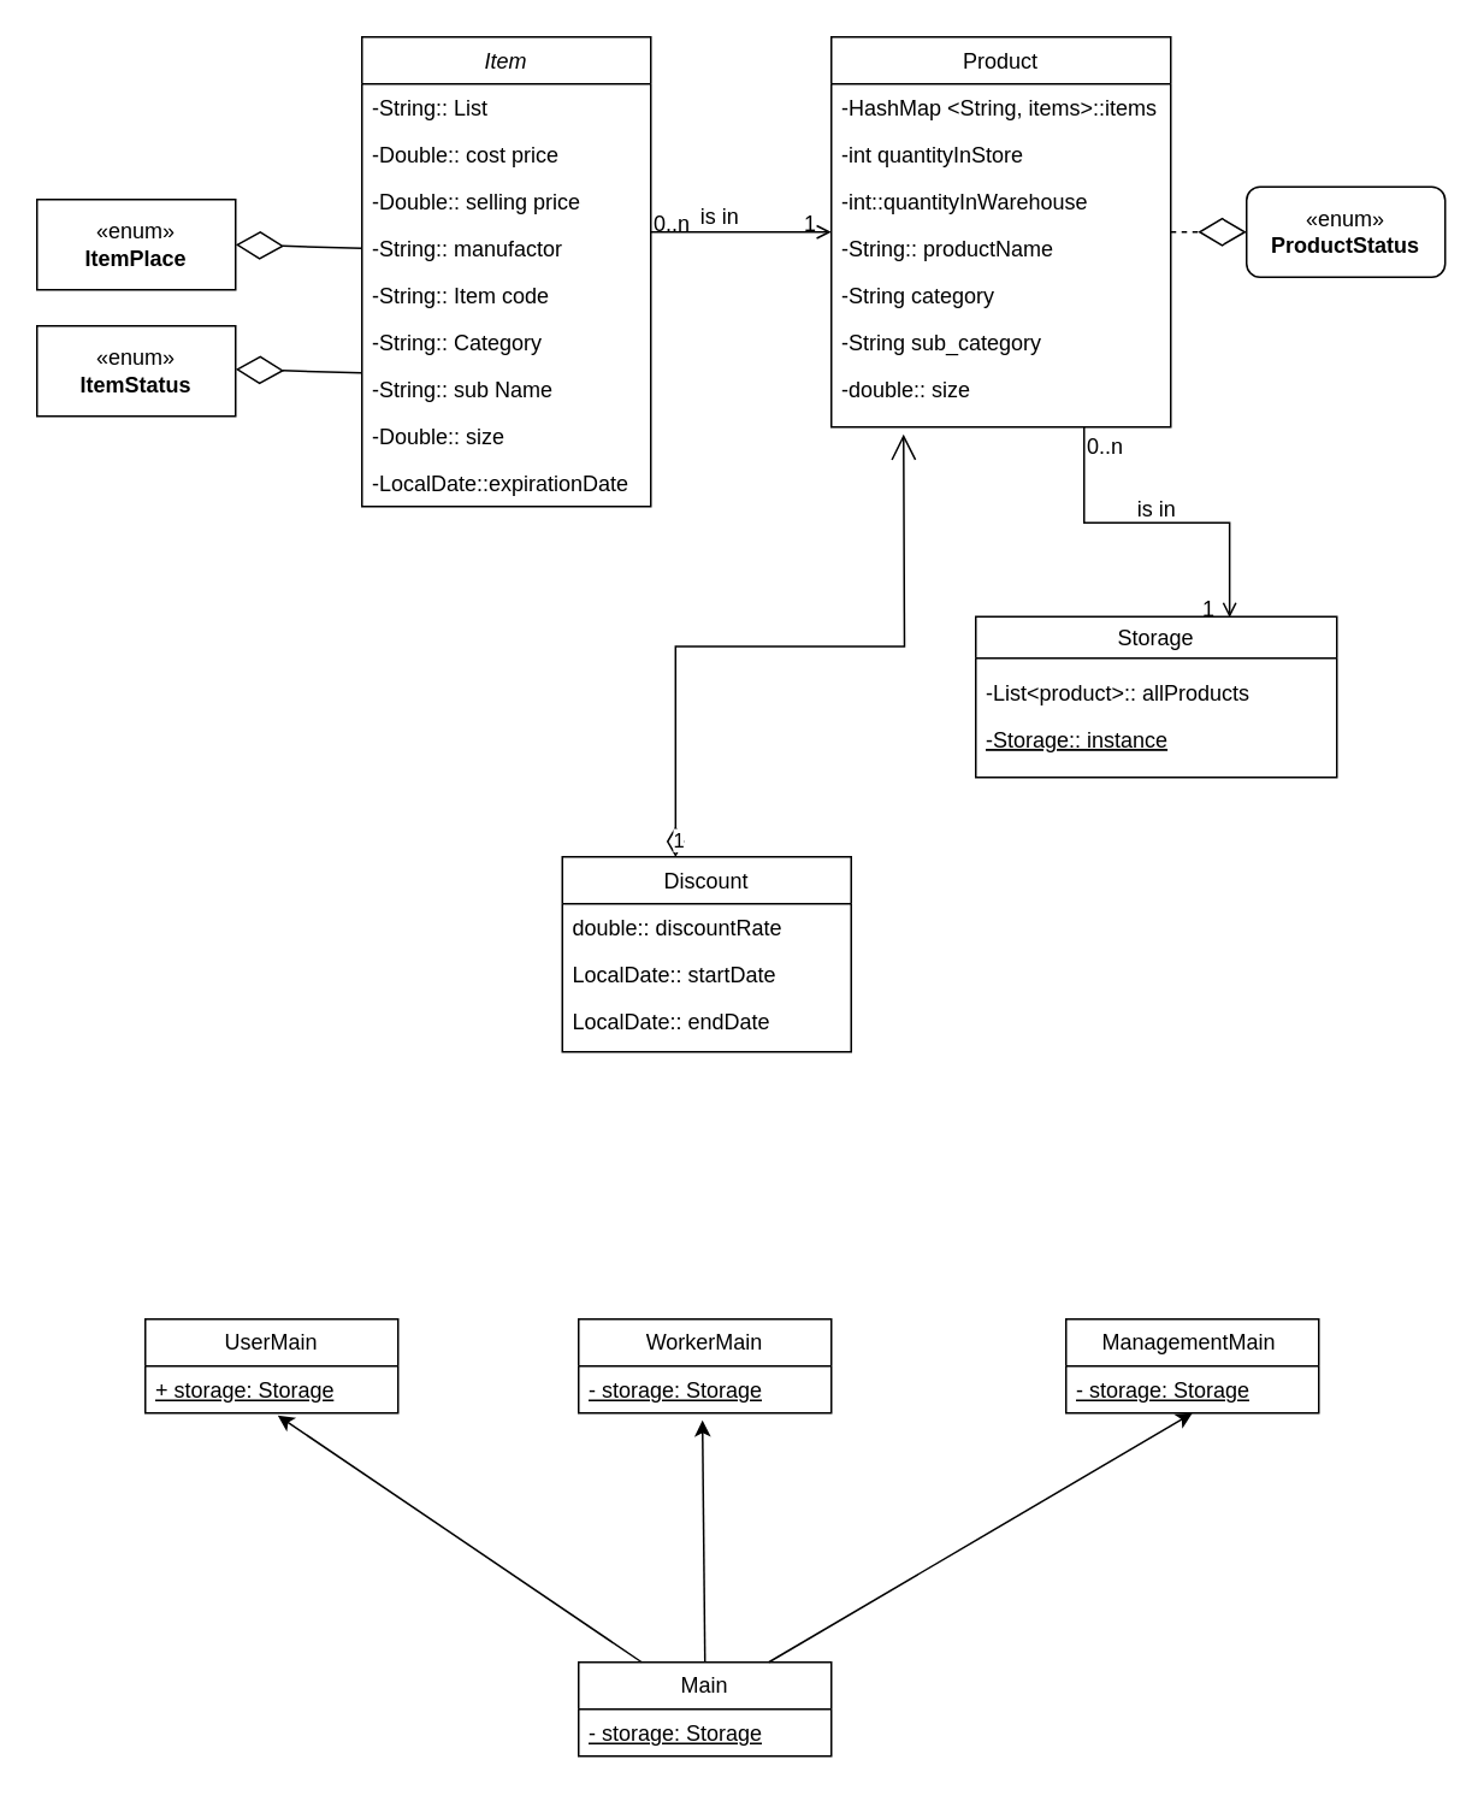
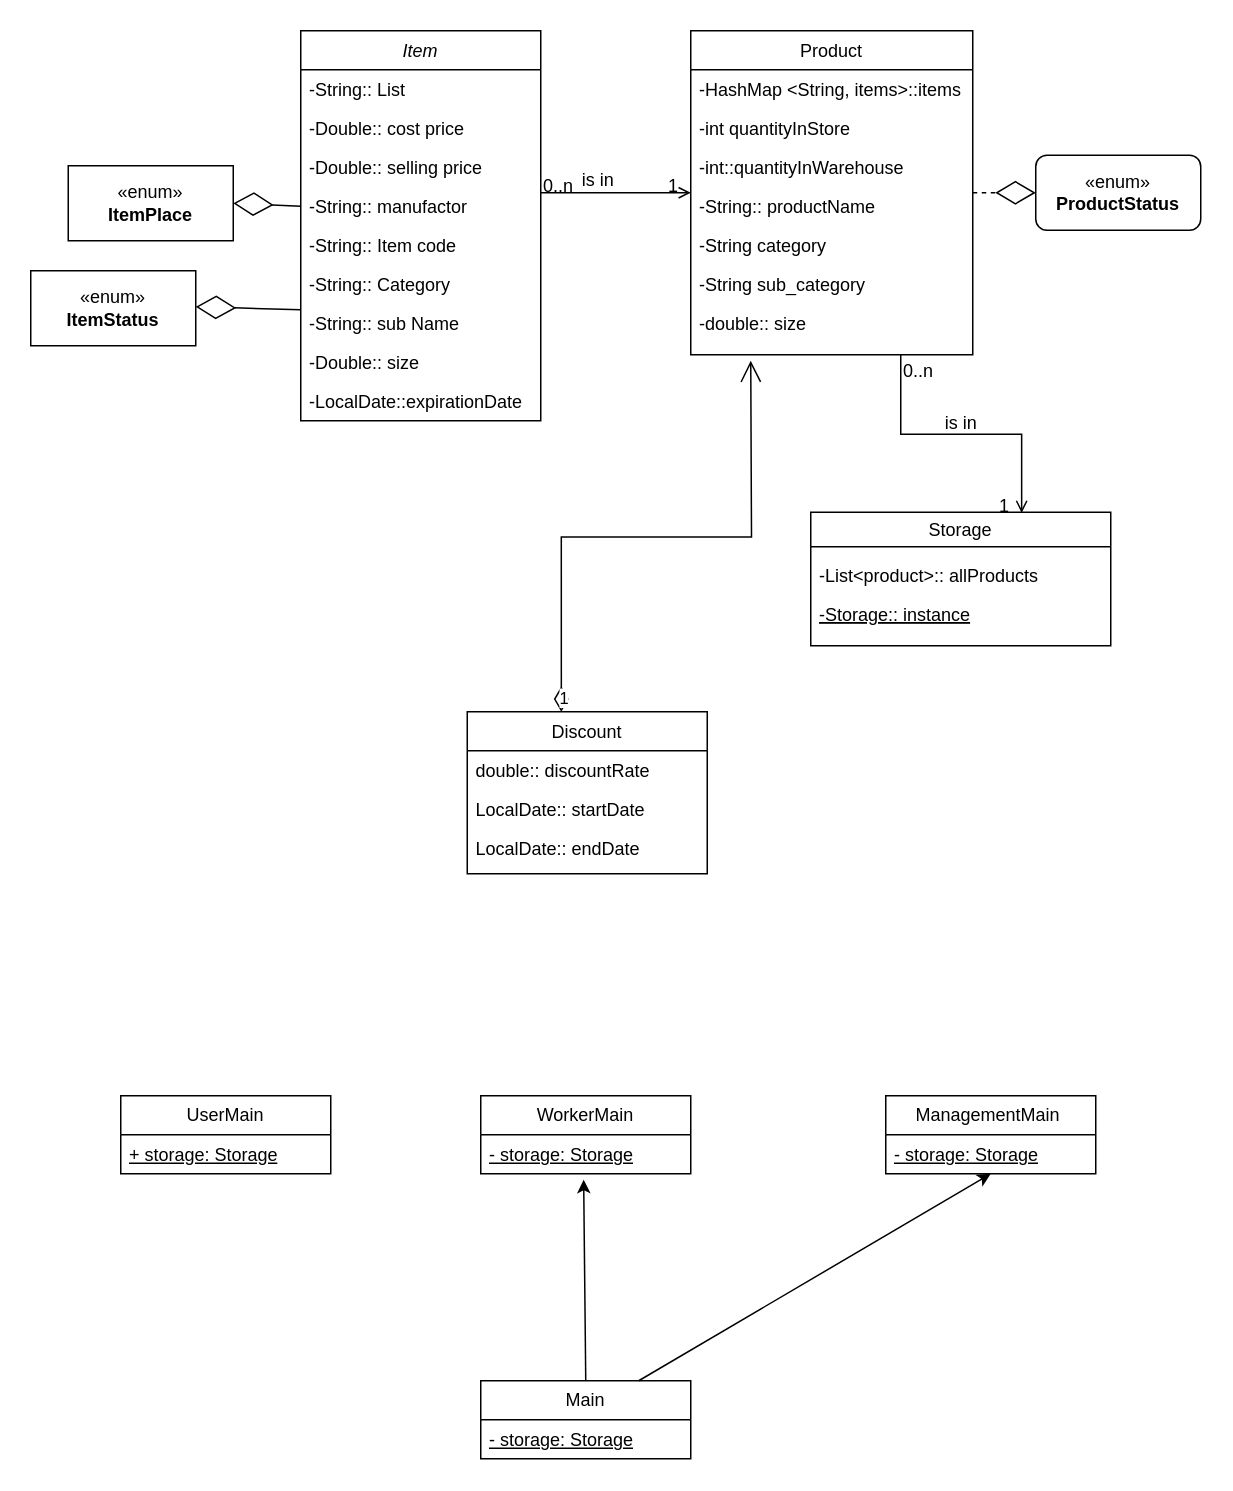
- <mxCell id="36" value="«enum»&lt;br&gt;&lt;b&gt;ItemPlace&lt;/b&gt;" style="html=1;whiteSpace=wrap;" parent="1" vertex="1"><mxGeometry x="20" y="110" width="110" height="50" as="geometry" /></mxCell>
+ <mxCell id="36" value="«enum»&lt;br&gt;&lt;b&gt;ItemPlace&lt;/b&gt;" style="html=1;whiteSpace=wrap;" parent="1" vertex="1"><mxGeometry x="45" y="110" width="110" height="50" as="geometry" /></mxCell>
- <mxCell id="47" value="" style="endArrow=classic;html=1;rounded=0;exitX=0.25;exitY=0;exitDx=0;exitDy=0;entryX=0.524;entryY=1.051;entryDx=0;entryDy=0;entryPerimeter=0;" parent="1" source="44" target="39" edge="1"><mxGeometry width="50" height="50" relative="1" as="geometry"><mxPoint x="150.7" y="920" as="sourcePoint" /><mxPoint x="149.7" y="812" as="targetPoint" /></mxGeometry></mxCell>
